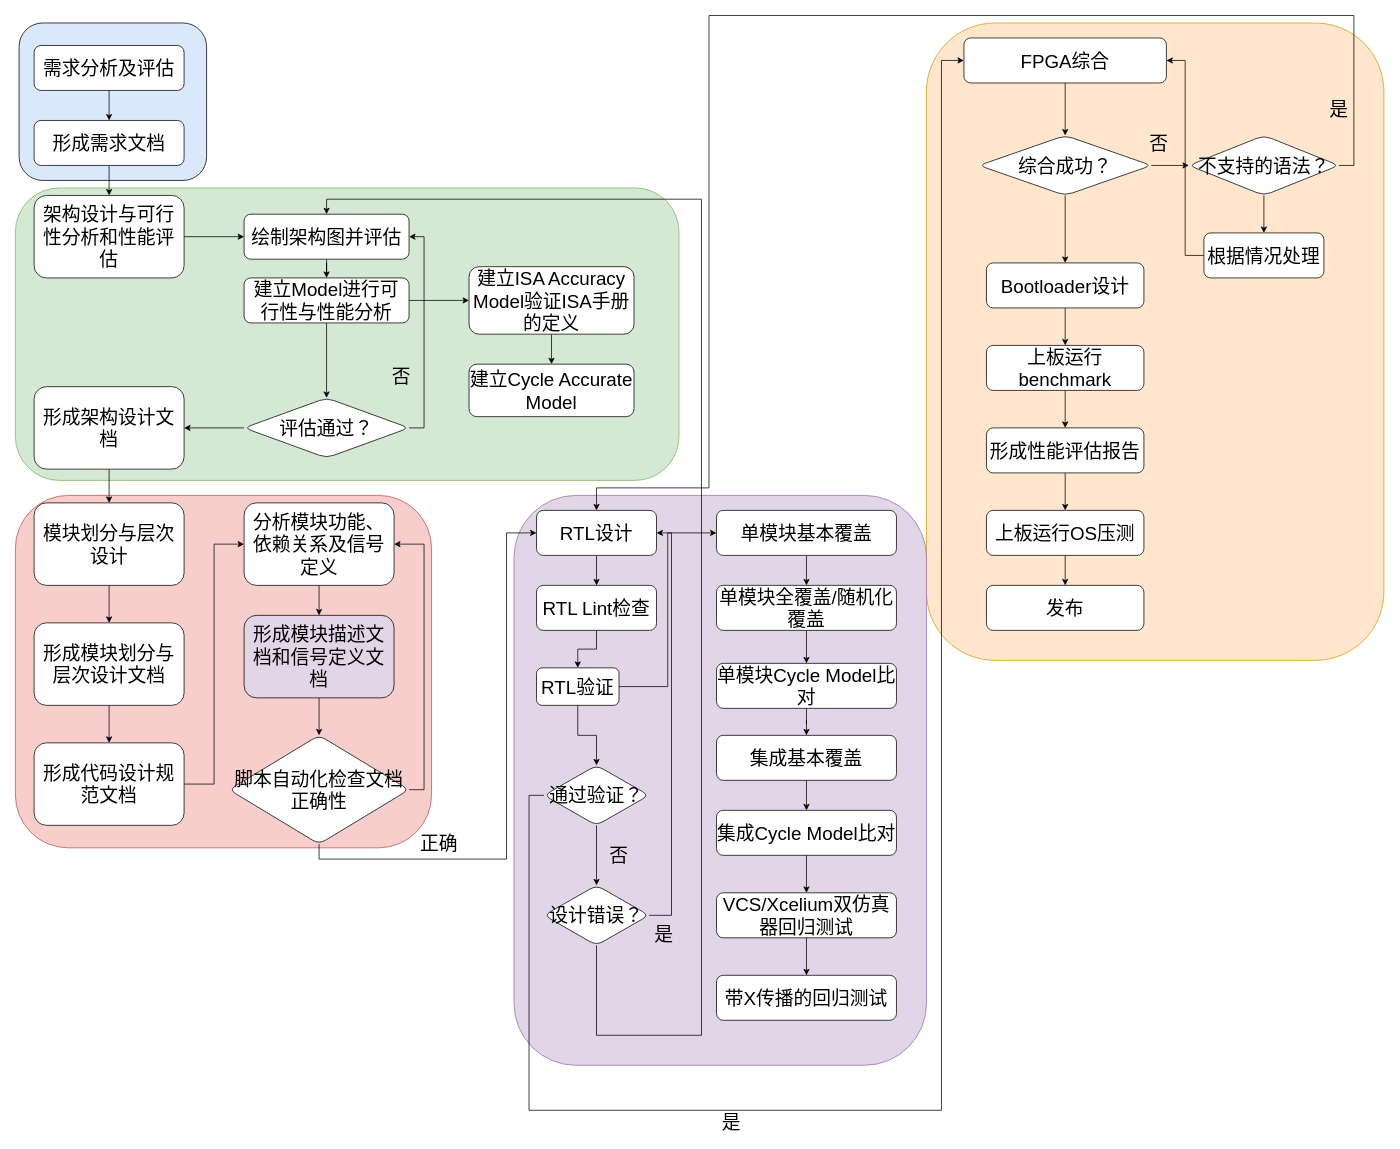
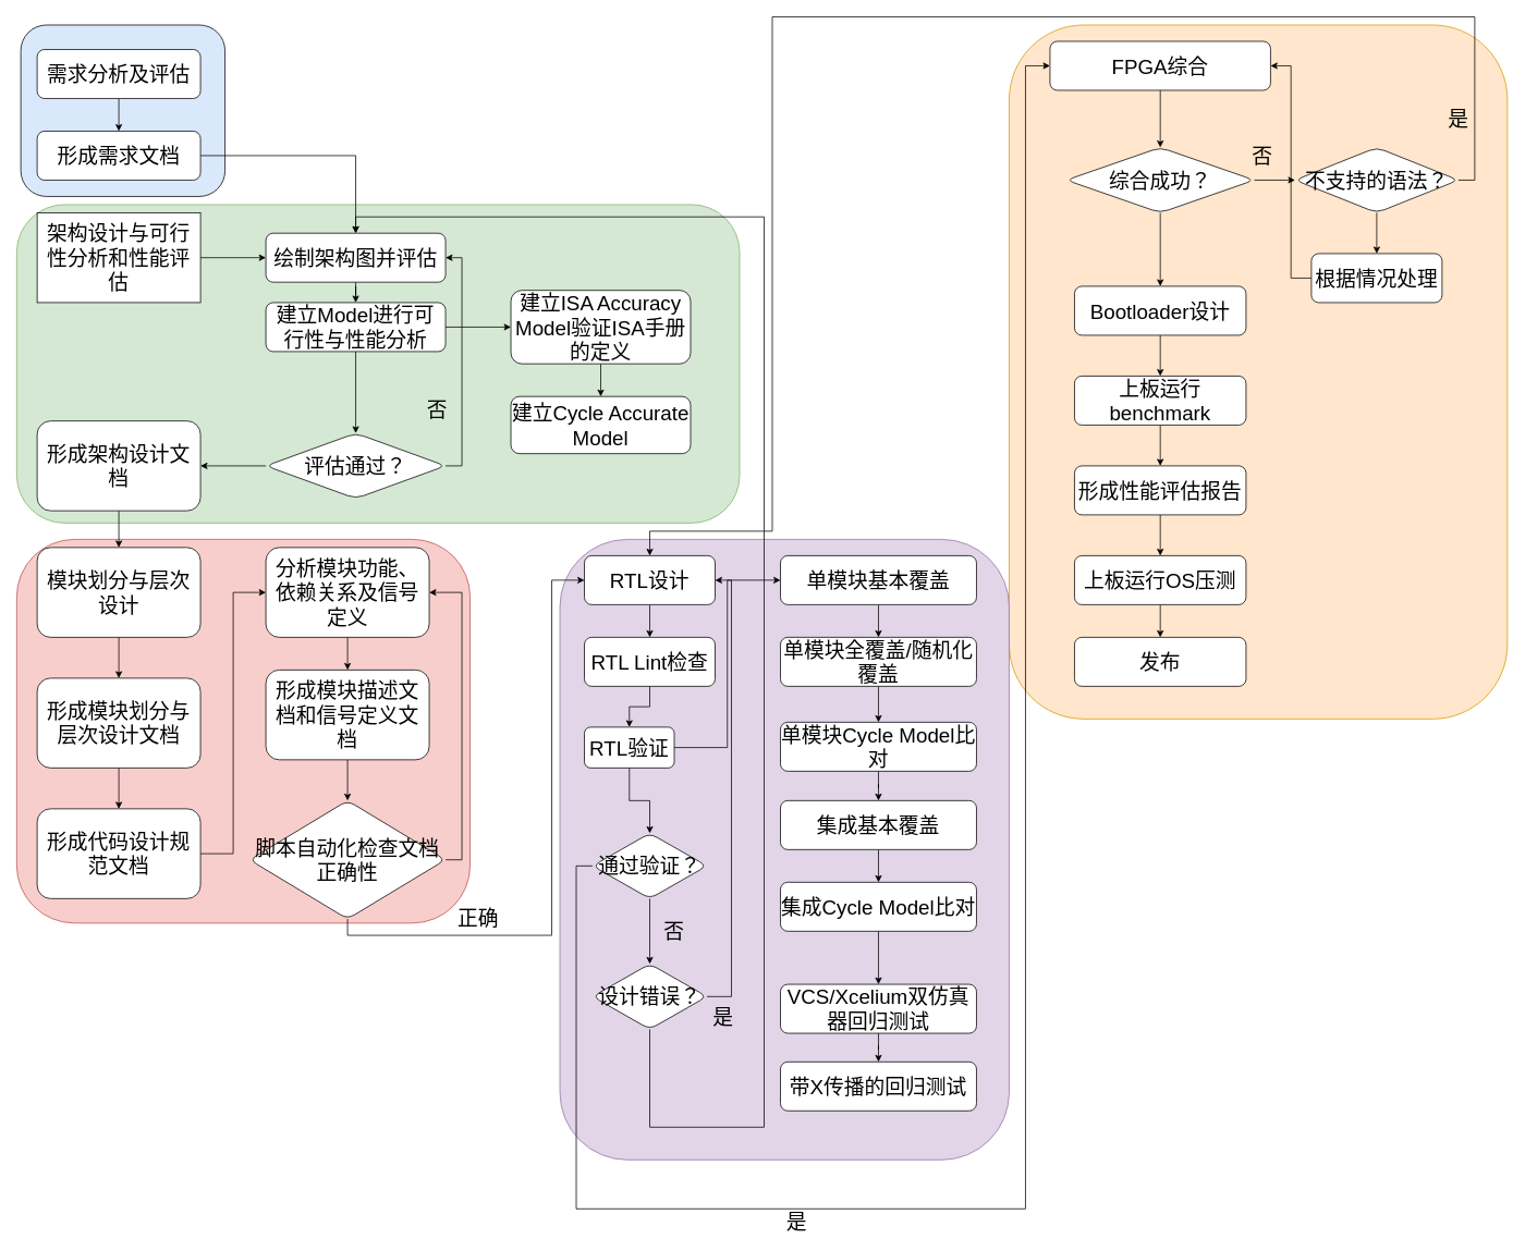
- <mxCell id="9" value="" style="edgeStyle=orthogonalEdgeStyle;rounded=0;orthogonalLoop=1;jettySize=auto;html=1;fontSize=25;" edge="1" parent="1" source="10" target="12"><mxGeometry relative="1" as="geometry" /></mxCell>
+ <mxCell id="9" value="" style="edgeStyle=orthogonalEdgeStyle;rounded=0;orthogonalLoop=1;jettySize=auto;html=1;fontSize=25;" edge="1" parent="1" source="10" target="14"><mxGeometry relative="1" as="geometry" /></mxCell>
- <mxCell id="12" value="架构设计与可行性分析和性能评估" style="rounded=1;whiteSpace=wrap;html=1;fontSize=25;" vertex="1" parent="1"><mxGeometry x="45" y="260" width="200" height="110" as="geometry" /></mxCell>
+ <mxCell id="12" value="架构设计与可行性分析和性能评估" style="whiteSpace=wrap;html=1;fontSize=25;rounded=0;" vertex="1" parent="1"><mxGeometry x="45" y="260" width="200" height="110" as="geometry" /></mxCell>
- <mxCell id="34" value="形成模块描述文档和信号定义文档" style="rounded=1;whiteSpace=wrap;html=1;fontSize=25;fillColor=#e1d5e7;" vertex="1" parent="1"><mxGeometry x="325" y="820" width="200" height="110" as="geometry" /></mxCell>
+ <mxCell id="34" value="形成模块描述文档和信号定义文档" style="rounded=1;whiteSpace=wrap;html=1;fontSize=25;" vertex="1" parent="1"><mxGeometry x="325" y="820" width="200" height="110" as="geometry" /></mxCell>
- <mxCell id="59" value="VCS/Xcelium双仿真器回归测试" style="whiteSpace=wrap;html=1;fontSize=25;rounded=1;" vertex="1" parent="1"><mxGeometry x="955" y="1190" width="240" height="60" as="geometry" /></mxCell>
+ <mxCell id="59" value="VCS/Xcelium双仿真器回归测试" style="whiteSpace=wrap;html=1;fontSize=25;rounded=1;" vertex="1" parent="1"><mxGeometry x="955" y="1205" width="240" height="60" as="geometry" /></mxCell>
